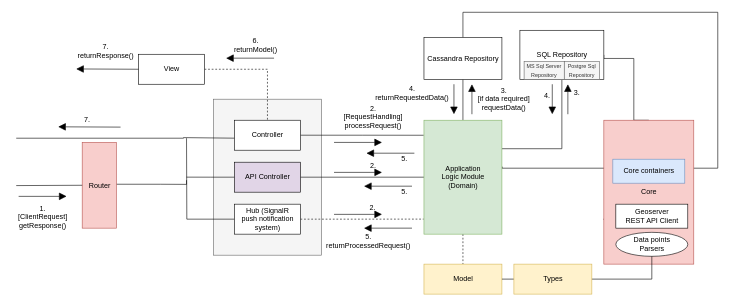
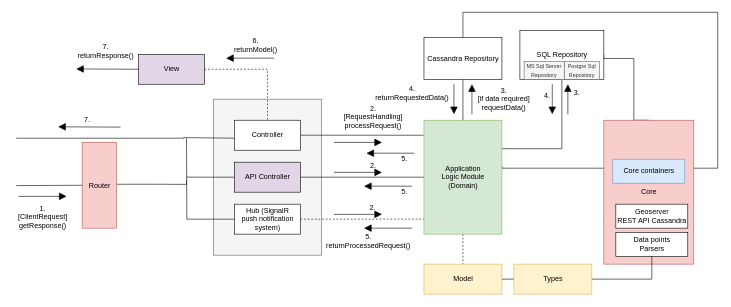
- <mxCell id="24" value="View" style="html=1;" parent="1" vertex="1"><mxGeometry x="230" y="90" width="110" height="50" as="geometry" /></mxCell>
+ <mxCell id="24" value="View" style="html=1;fillColor=#e1d5e7;" parent="1" vertex="1"><mxGeometry x="230" y="90" width="110" height="50" as="geometry" /></mxCell>
- <mxCell id="55" value="Geoserver &lt;br&gt;REST API Client" style="html=1;" vertex="1" parent="1"><mxGeometry x="1026" y="340" width="120" height="40" as="geometry" /></mxCell>
+ <mxCell id="55" value="Geoserver &lt;br&gt;REST API Cassandra" style="html=1;" vertex="1" parent="1"><mxGeometry x="1026" y="340" width="120" height="40" as="geometry" /></mxCell>
- <mxCell id="56" value="Data points &lt;br&gt;Parsers" style="ellipse;html=1;" vertex="1" parent="1"><mxGeometry x="1026" y="387" width="120" height="40" as="geometry" /></mxCell>
+ <mxCell id="56" value="Data points &lt;br&gt;Parsers" style="html=1;" vertex="1" parent="1"><mxGeometry x="1026" y="387" width="120" height="40" as="geometry" /></mxCell>
